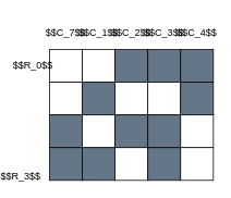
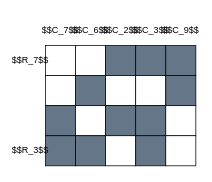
- <mxCell id="23" value="$$C_1$$" style="text;html=1;strokeColor=none;fillColor=none;align=center;verticalAlign=middle;whiteSpace=wrap;rounded=0;" vertex="1" parent="1"><mxGeometry x="100" y="20" width="40" height="40" as="geometry" /></mxCell>
+ <mxCell id="23" value="$$C_6$$" style="text;html=1;strokeColor=none;fillColor=none;align=center;verticalAlign=middle;whiteSpace=wrap;rounded=0;" vertex="1" parent="1"><mxGeometry x="100" y="20" width="40" height="40" as="geometry" /></mxCell>
- <mxCell id="26" value="$$C_4$$" style="text;html=1;strokeColor=none;fillColor=none;align=center;verticalAlign=middle;whiteSpace=wrap;rounded=0;" vertex="1" parent="1"><mxGeometry x="220" y="20" width="40" height="40" as="geometry" /></mxCell>
+ <mxCell id="26" value="$$C_9$$" style="text;html=1;strokeColor=none;fillColor=none;align=center;verticalAlign=middle;whiteSpace=wrap;rounded=0;" vertex="1" parent="1"><mxGeometry x="220" y="20" width="40" height="40" as="geometry" /></mxCell>
- <mxCell id="27" value="$$R_0$$" style="text;html=1;strokeColor=none;fillColor=none;align=center;verticalAlign=middle;whiteSpace=wrap;rounded=0;" vertex="1" parent="1"><mxGeometry x="20" y="60" width="40" height="40" as="geometry" /></mxCell>
+ <mxCell id="27" value="$$R_7$$" style="text;html=1;strokeColor=none;fillColor=none;align=center;verticalAlign=middle;whiteSpace=wrap;rounded=0;" vertex="1" parent="1"><mxGeometry x="20" y="60" width="40" height="40" as="geometry" /></mxCell>
- <mxCell id="28" value="$$R_3$$" style="text;html=1;strokeColor=none;fillColor=none;align=center;verticalAlign=middle;whiteSpace=wrap;rounded=0;" vertex="1" parent="1"><mxGeometry x="5" y="195" width="40" height="40" as="geometry" /></mxCell>
+ <mxCell id="28" value="$$R_3$$" style="text;html=1;strokeColor=none;fillColor=none;align=center;verticalAlign=middle;whiteSpace=wrap;rounded=0;" vertex="1" parent="1"><mxGeometry x="20" y="180" width="40" height="40" as="geometry" /></mxCell>
